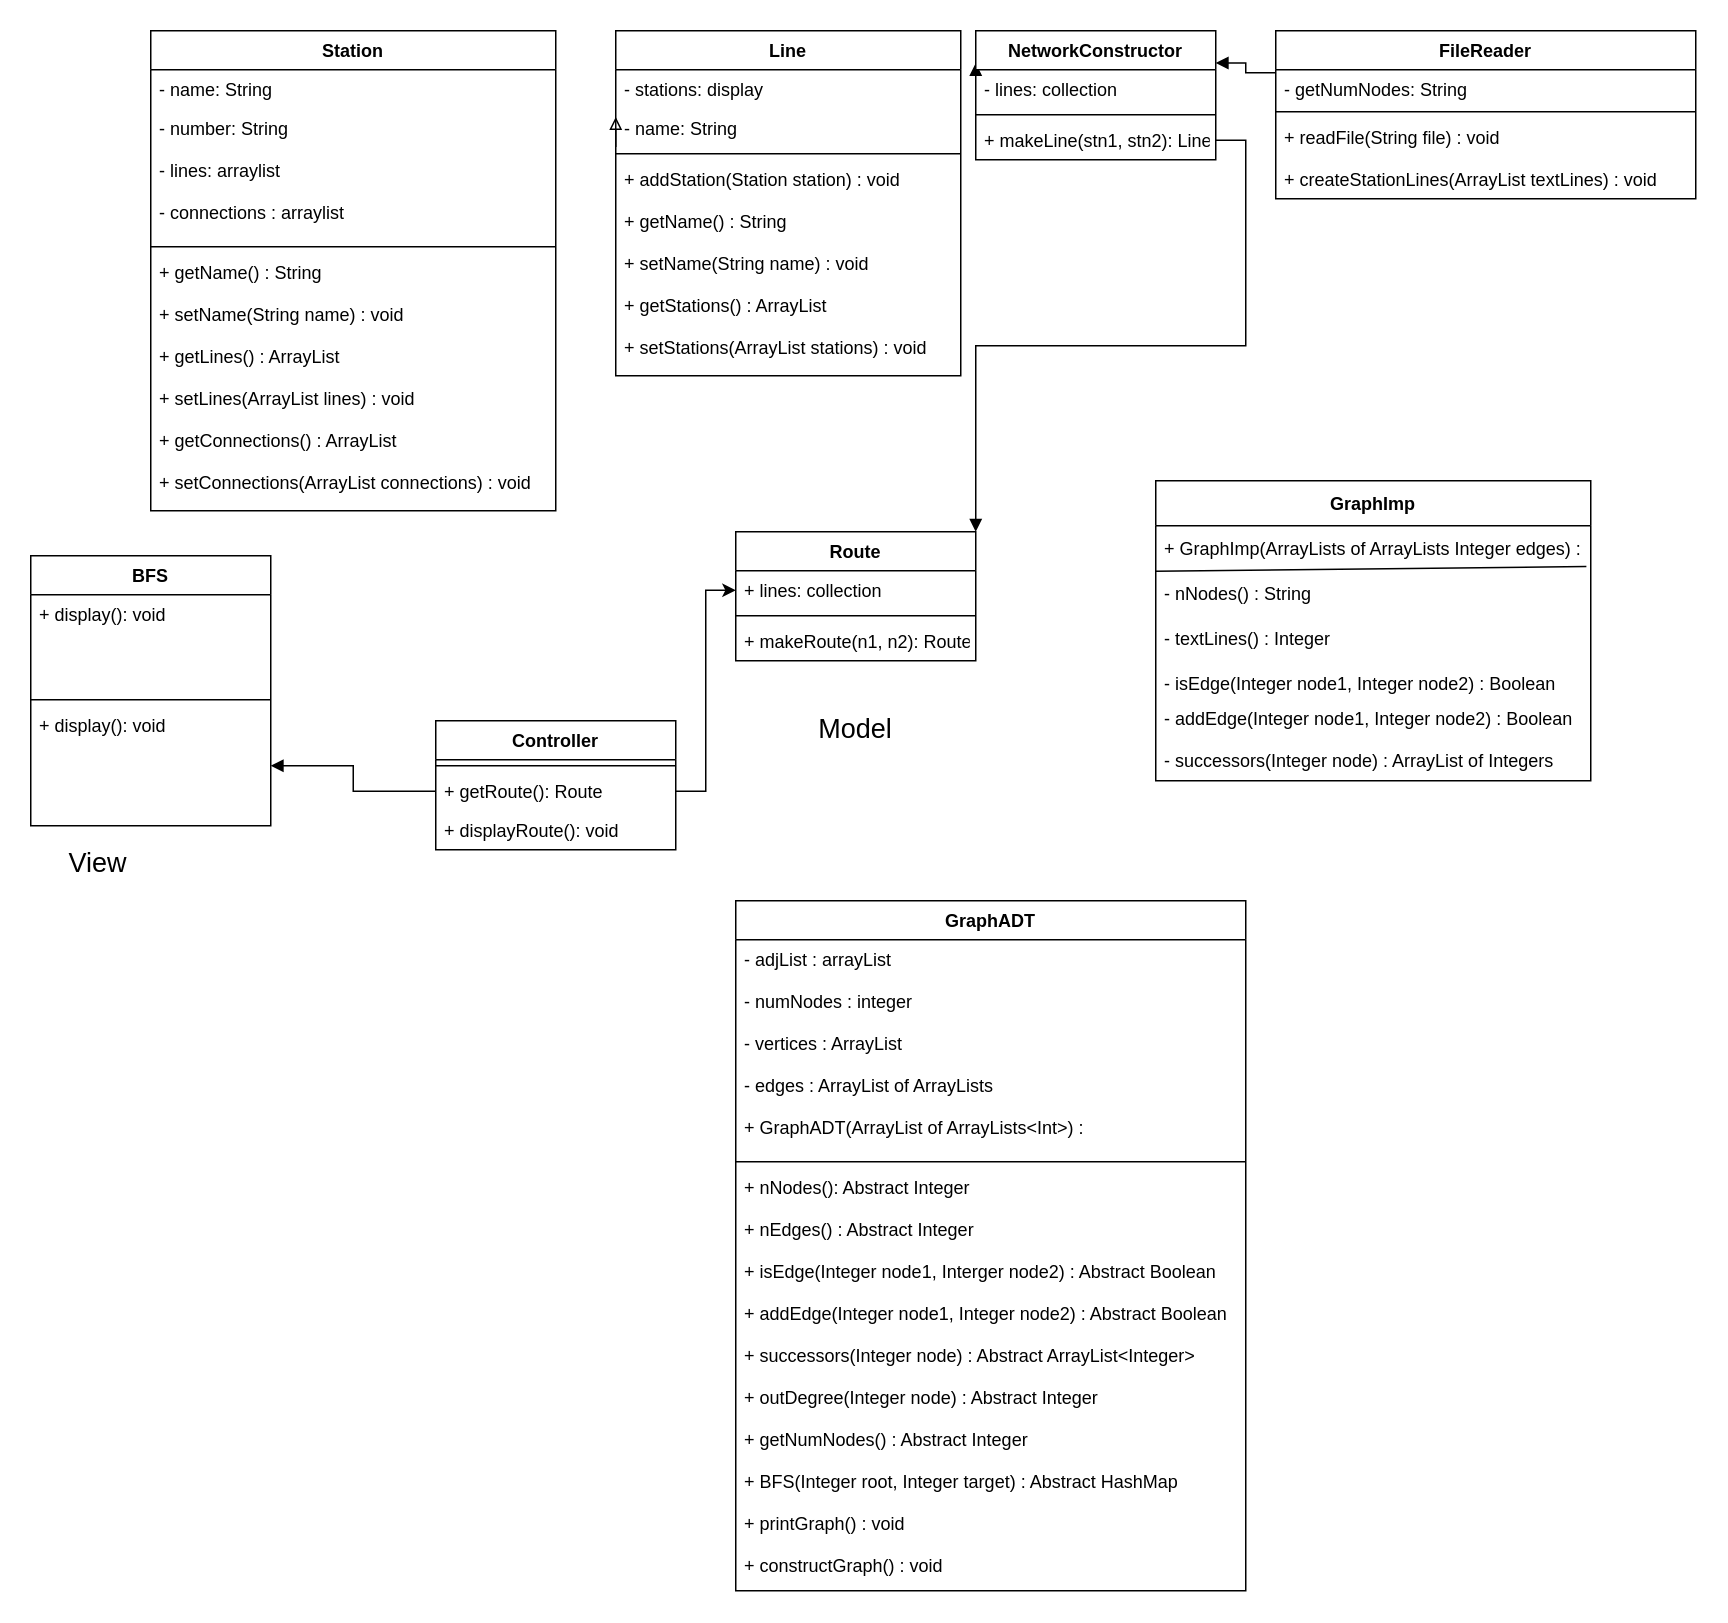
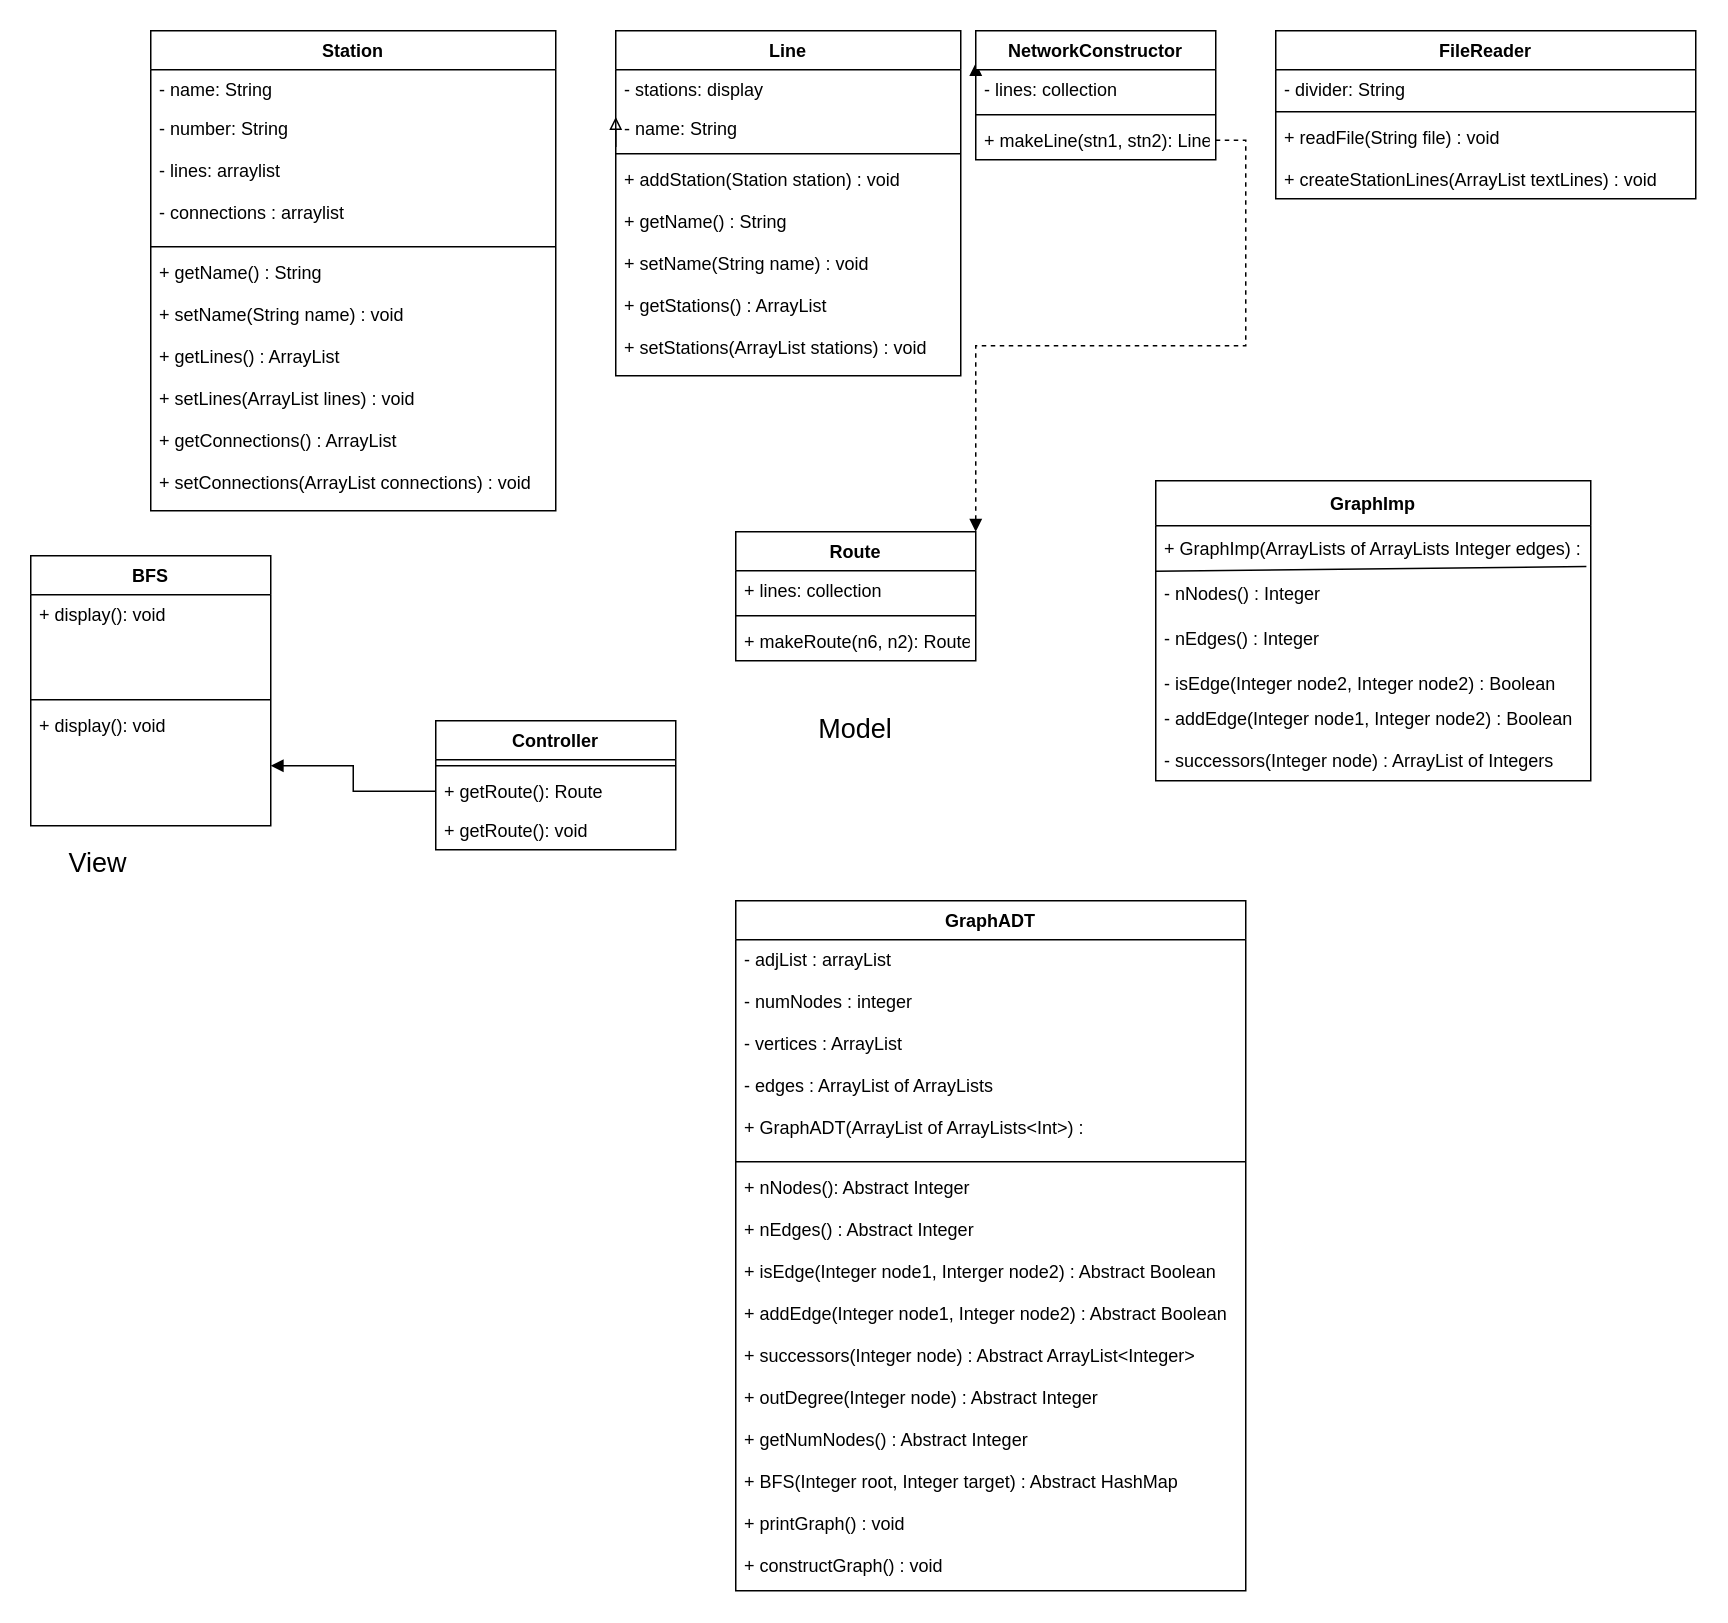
- <mxCell id="10" style="edgeStyle=orthogonalEdgeStyle;rounded=0;orthogonalLoop=1;jettySize=auto;html=1;exitX=0;exitY=0.25;exitDx=0;exitDy=0;entryX=1;entryY=0.25;entryDx=0;entryDy=0;endArrow=block;endFill=1;strokeColor=#000000;" parent="1" source="11" target="38" edge="1"><mxGeometry relative="1" as="geometry" /></mxCell>
- <mxCell id="12" value="- getNumNodes: String&#10;&#10;" style="text;strokeColor=none;fillColor=none;align=left;verticalAlign=top;spacingLeft=4;spacingRight=4;overflow=hidden;rotatable=0;points=[[0,0.5],[1,0.5]];portConstraint=eastwest;" parent="11" vertex="1"><mxGeometry y="26" width="280" height="24" as="geometry" /></mxCell>
+ <mxCell id="12" value="- divider: String&#10;&#10;" style="text;strokeColor=none;fillColor=none;align=left;verticalAlign=top;spacingLeft=4;spacingRight=4;overflow=hidden;rotatable=0;points=[[0,0.5],[1,0.5]];portConstraint=eastwest;" parent="11" vertex="1"><mxGeometry y="26" width="280" height="24" as="geometry" /></mxCell>
- <mxCell id="42" style="edgeStyle=orthogonalEdgeStyle;rounded=0;orthogonalLoop=1;jettySize=auto;html=1;exitX=1;exitY=0.5;exitDx=0;exitDy=0;entryX=1;entryY=0;entryDx=0;entryDy=0;endArrow=block;endFill=1;strokeColor=#000000;dashed=0;" parent="1" source="41" target="26" edge="1"><mxGeometry relative="1" as="geometry"><Array as="points"><mxPoint x="830" y="93" /><mxPoint x="830" y="230" /><mxPoint x="650" y="230" /></Array></mxGeometry></mxCell>
+ <mxCell id="42" style="edgeStyle=orthogonalEdgeStyle;rounded=0;orthogonalLoop=1;jettySize=auto;html=1;exitX=1;exitY=0.5;exitDx=0;exitDy=0;entryX=1;entryY=0;entryDx=0;entryDy=0;endArrow=block;endFill=1;strokeColor=#000000;dashed=1;" parent="1" source="41" target="26" edge="1"><mxGeometry relative="1" as="geometry"><Array as="points"><mxPoint x="830" y="93" /><mxPoint x="830" y="230" /><mxPoint x="650" y="230" /></Array></mxGeometry></mxCell>
- <mxCell id="47" value="- nNodes() : String" style="text;strokeColor=none;fillColor=none;align=left;verticalAlign=middle;spacingLeft=4;spacingRight=4;overflow=hidden;points=[[0,0.5],[1,0.5]];portConstraint=eastwest;rotatable=0;" parent="45" vertex="1"><mxGeometry y="60" width="290" height="30" as="geometry" /></mxCell>
+ <mxCell id="47" value="- nNodes() : Integer" style="text;strokeColor=none;fillColor=none;align=left;verticalAlign=middle;spacingLeft=4;spacingRight=4;overflow=hidden;points=[[0,0.5],[1,0.5]];portConstraint=eastwest;rotatable=0;" parent="45" vertex="1"><mxGeometry y="60" width="290" height="30" as="geometry" /></mxCell>
- <mxCell id="48" value="- textLines() : Integer" style="text;strokeColor=none;fillColor=none;align=left;verticalAlign=middle;spacingLeft=4;spacingRight=4;overflow=hidden;points=[[0,0.5],[1,0.5]];portConstraint=eastwest;rotatable=0;" parent="45" vertex="1"><mxGeometry y="90" width="290" height="30" as="geometry" /></mxCell>
+ <mxCell id="48" value="- nEdges() : Integer" style="text;strokeColor=none;fillColor=none;align=left;verticalAlign=middle;spacingLeft=4;spacingRight=4;overflow=hidden;points=[[0,0.5],[1,0.5]];portConstraint=eastwest;rotatable=0;" parent="45" vertex="1"><mxGeometry y="90" width="290" height="30" as="geometry" /></mxCell>
- <mxCell id="29" value="+ makeRoute(n1, n2): Route" style="text;strokeColor=none;fillColor=none;align=left;verticalAlign=top;spacingLeft=4;spacingRight=4;overflow=hidden;rotatable=0;points=[[0,0.5],[1,0.5]];portConstraint=eastwest;" parent="26" vertex="1"><mxGeometry y="60" width="160" height="26" as="geometry" /></mxCell>
+ <mxCell id="29" value="+ makeRoute(n6, n2): Route" style="text;strokeColor=none;fillColor=none;align=left;verticalAlign=top;spacingLeft=4;spacingRight=4;overflow=hidden;rotatable=0;points=[[0,0.5],[1,0.5]];portConstraint=eastwest;" parent="26" vertex="1"><mxGeometry y="60" width="160" height="26" as="geometry" /></mxCell>
- <mxCell id="44" style="edgeStyle=orthogonalEdgeStyle;rounded=0;orthogonalLoop=1;jettySize=auto;html=1;exitX=1;exitY=0.5;exitDx=0;exitDy=0;entryX=0;entryY=0.5;entryDx=0;entryDy=0;" parent="1" source="32" target="27" edge="1"><mxGeometry relative="1" as="geometry" /></mxCell>
- <mxCell id="49" value="- isEdge(Integer node1, Integer node2) : Boolean" style="text;strokeColor=none;fillColor=none;align=left;verticalAlign=middle;spacingLeft=4;spacingRight=4;overflow=hidden;points=[[0,0.5],[1,0.5]];portConstraint=eastwest;rotatable=0;" parent="45" vertex="1"><mxGeometry y="120" width="290" height="30" as="geometry" /></mxCell>
+ <mxCell id="49" value="- isEdge(Integer node2, Integer node2) : Boolean" style="text;strokeColor=none;fillColor=none;align=left;verticalAlign=middle;spacingLeft=4;spacingRight=4;overflow=hidden;points=[[0,0.5],[1,0.5]];portConstraint=eastwest;rotatable=0;" parent="45" vertex="1"><mxGeometry y="120" width="290" height="30" as="geometry" /></mxCell>
+ <mxCell id="21" style="edgeStyle=orthogonalEdgeStyle;rounded=0;orthogonalLoop=1;jettySize=auto;html=1;exitX=0;exitY=0.25;exitDx=0;exitDy=0;entryX=1.006;entryY=0.151;entryDx=0;entryDy=0;entryPerimeter=0;dashed=1;endArrow=open;endFill=0;strokeColor=none;" parent="1" source="22" target="26" edge="1"><mxGeometry relative="1" as="geometry" /></mxCell>
- <mxCell id="33" value="+ displayRoute(): void" style="text;strokeColor=none;fillColor=none;align=left;verticalAlign=top;spacingLeft=4;spacingRight=4;overflow=hidden;rotatable=0;points=[[0,0.5],[1,0.5]];portConstraint=eastwest;" parent="30" vertex="1"><mxGeometry y="60" width="160" height="26" as="geometry" /></mxCell>
+ <mxCell id="33" value="+ getRoute(): void" style="text;strokeColor=none;fillColor=none;align=left;verticalAlign=top;spacingLeft=4;spacingRight=4;overflow=hidden;rotatable=0;points=[[0,0.5],[1,0.5]];portConstraint=eastwest;" parent="30" vertex="1"><mxGeometry y="60" width="160" height="26" as="geometry" /></mxCell>
